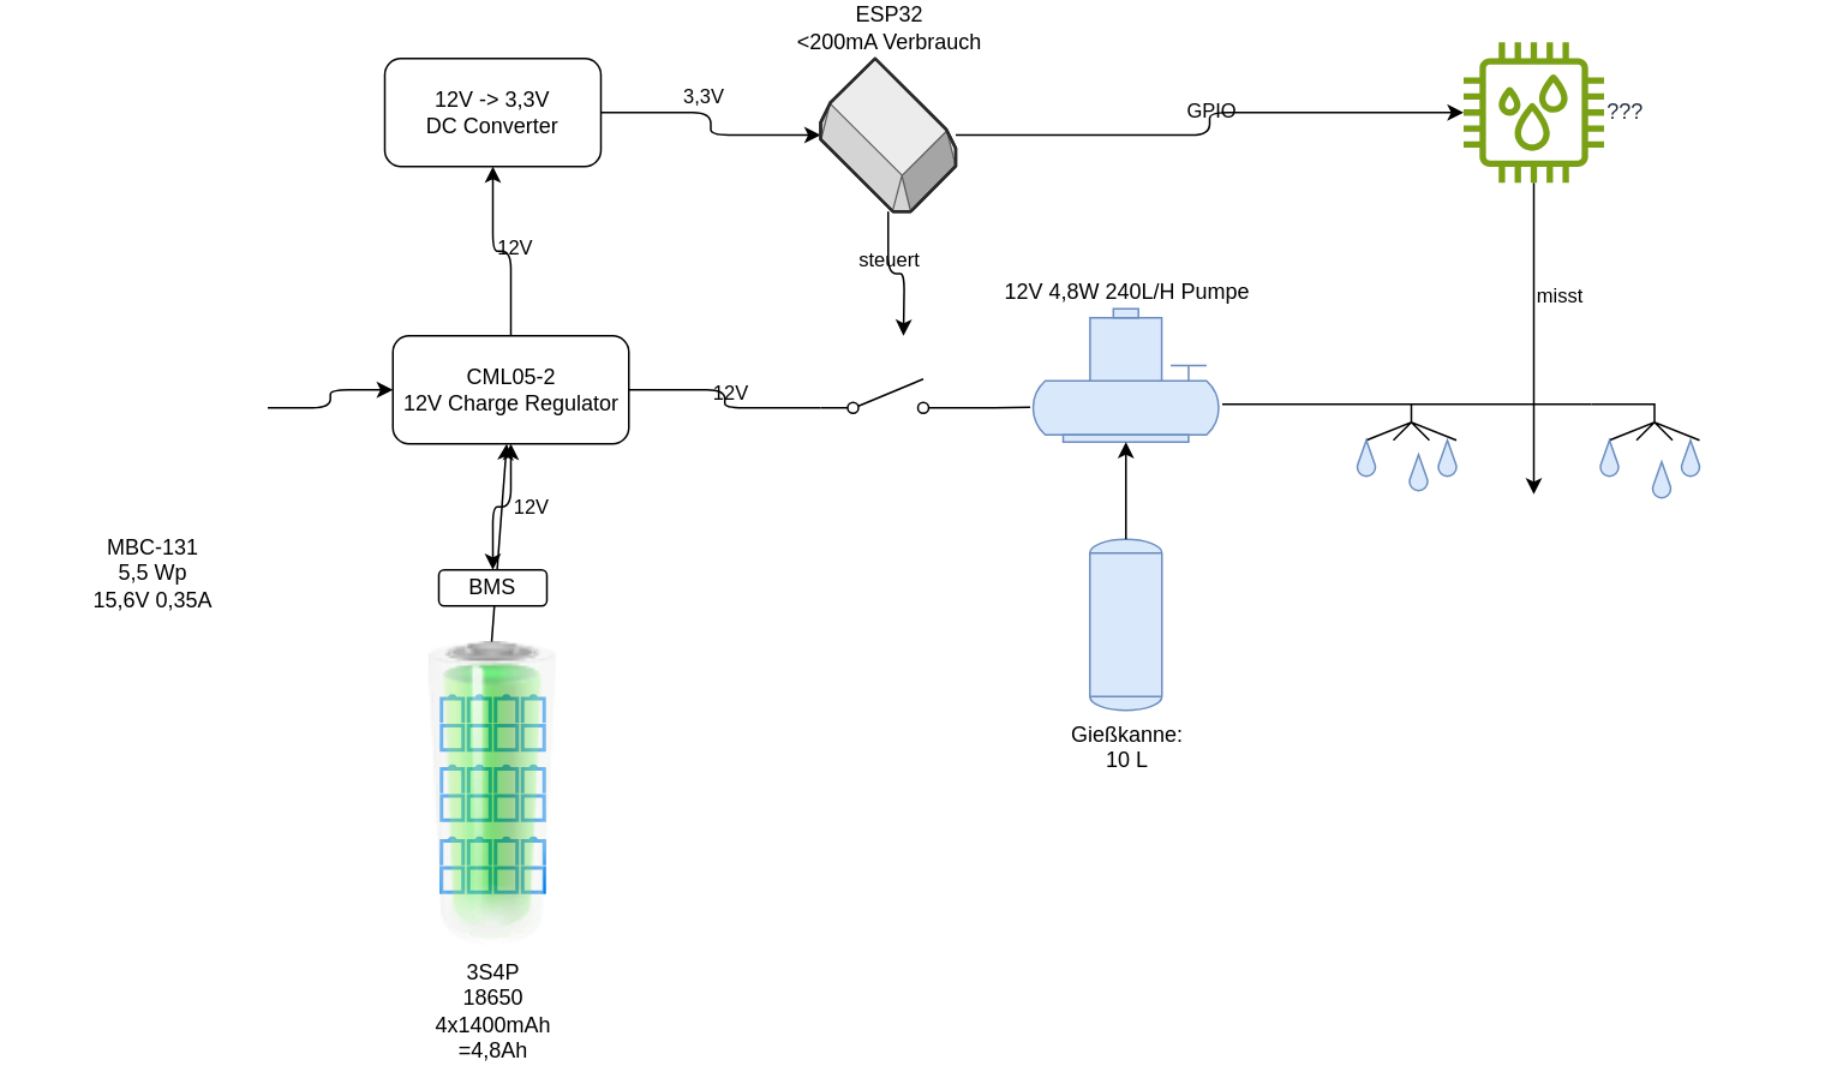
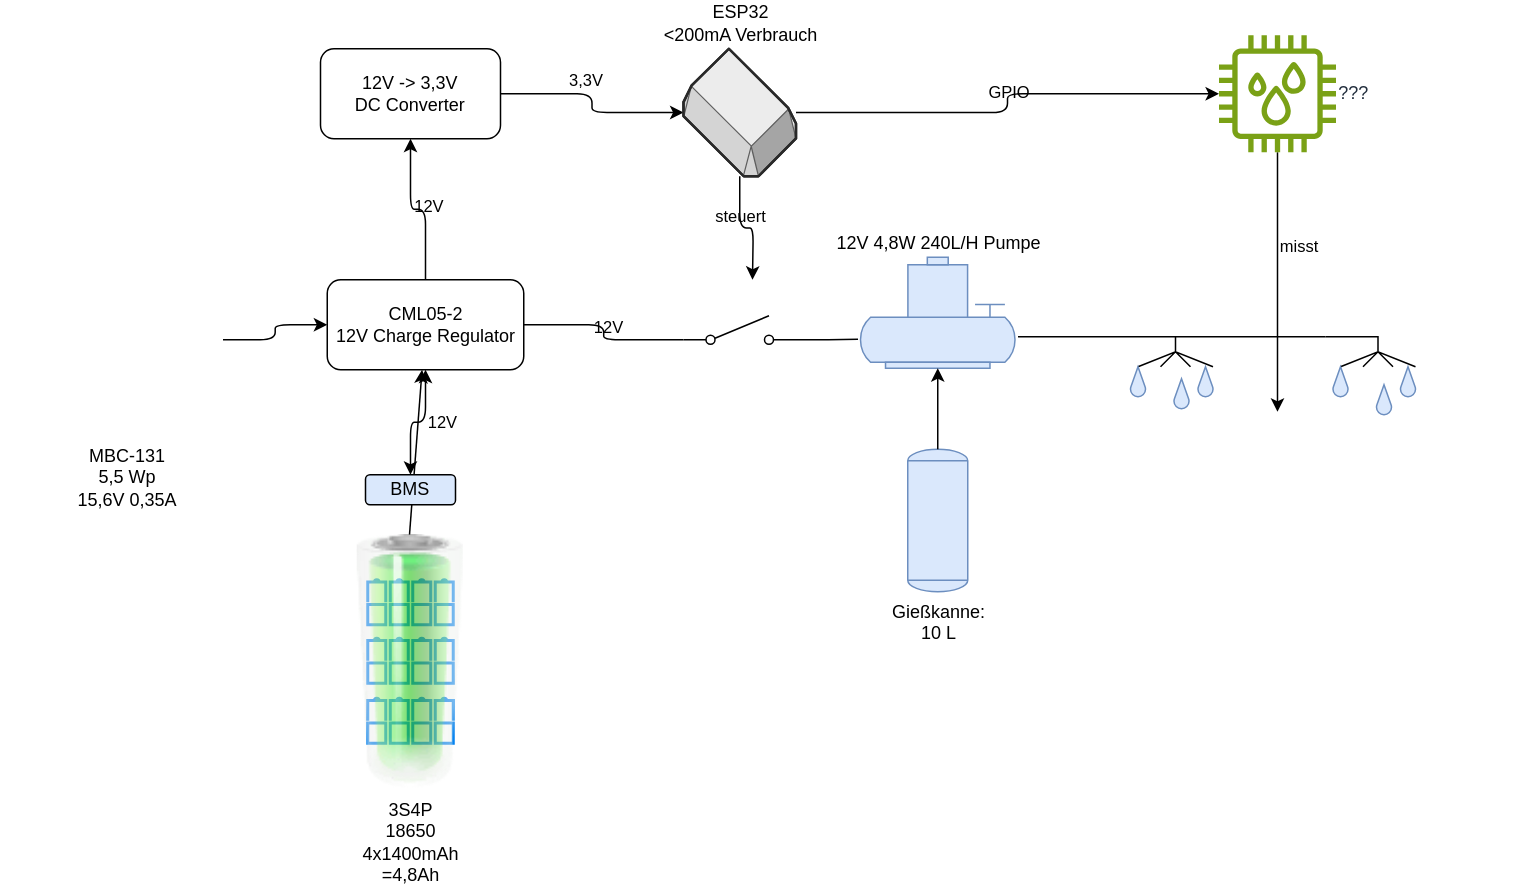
- <mxCell id="29" value="BMS" style="rounded=1;whiteSpace=wrap;html=1;" parent="1" vertex="1"><mxGeometry x="243" y="313" width="60" height="20" as="geometry" /></mxCell>
+ <mxCell id="29" value="BMS" style="rounded=1;whiteSpace=wrap;html=1;fillColor=#dae8fc;" parent="1" vertex="1"><mxGeometry x="243" y="313" width="60" height="20" as="geometry" /></mxCell>
